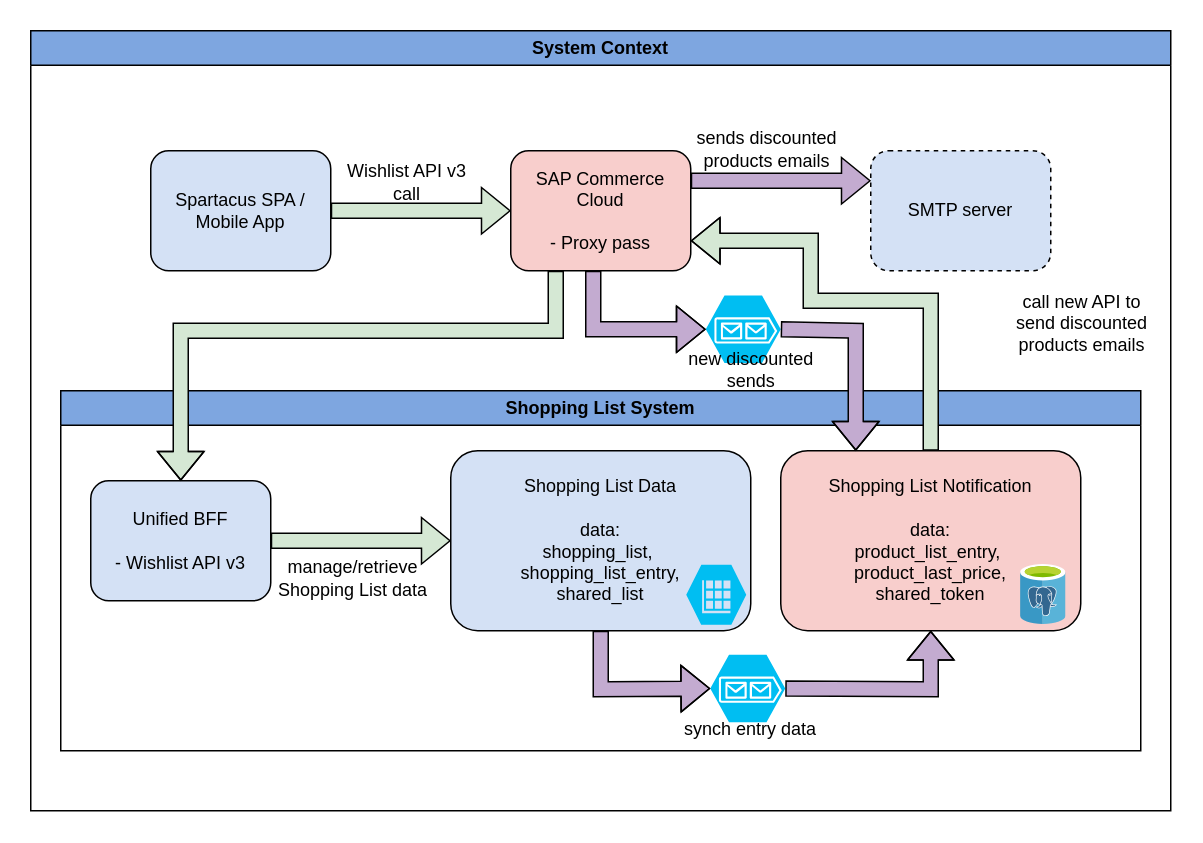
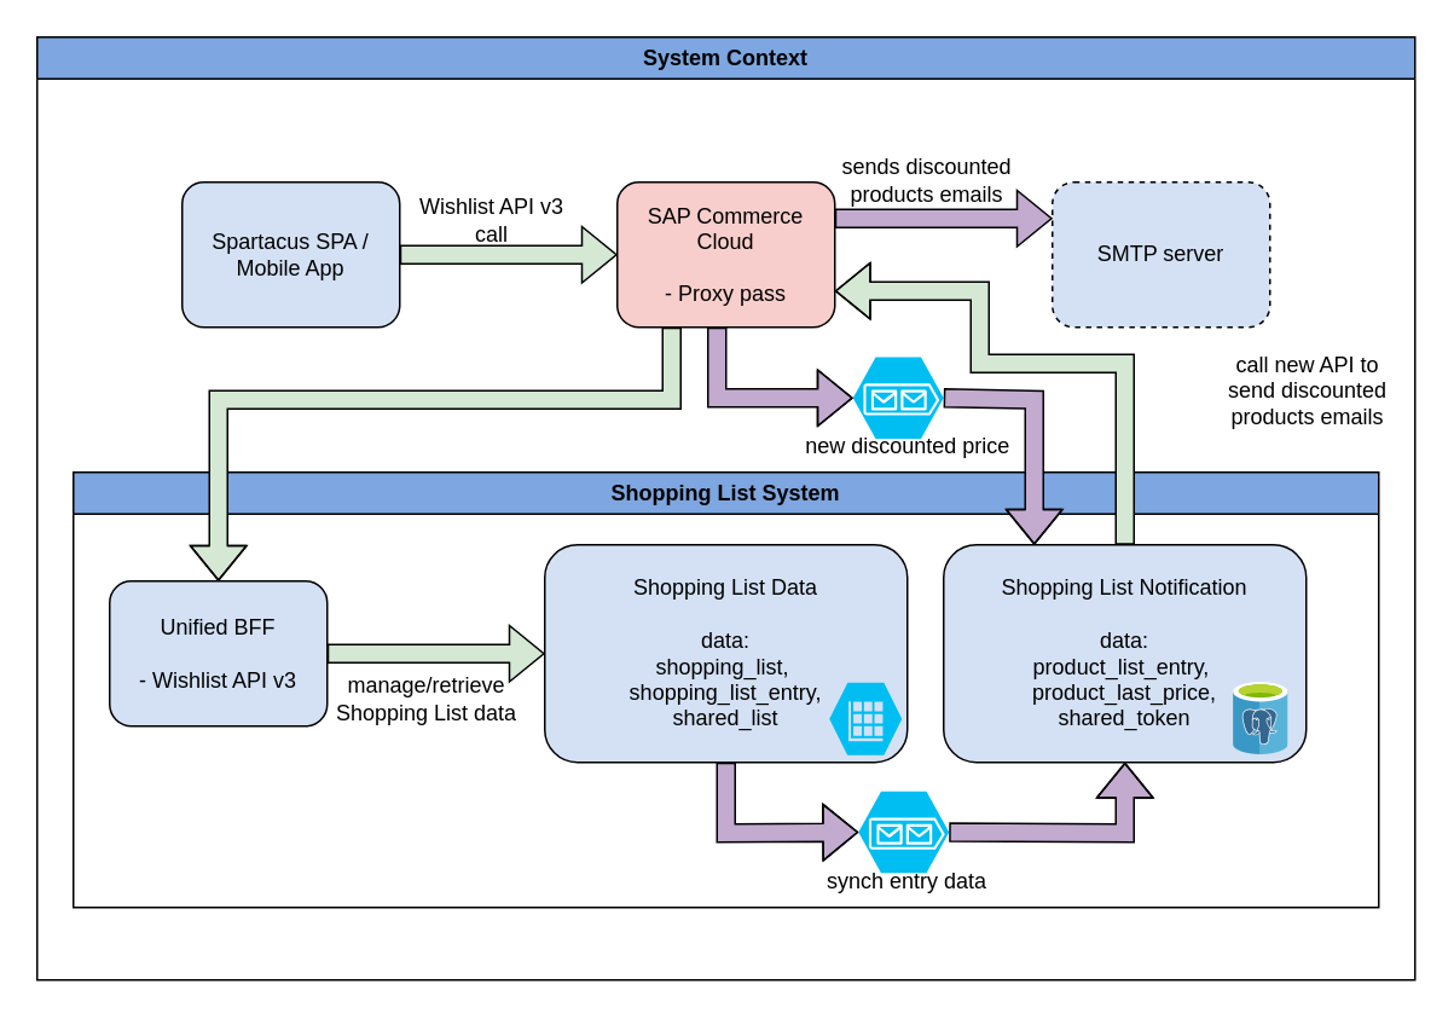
- <mxCell id="25" value="new discounted sends" style="text;html=1;align=center;verticalAlign=middle;whiteSpace=wrap;rounded=0;" vertex="1" parent="2"><mxGeometry x="422.5" y="211" width="115" height="30" as="geometry" /></mxCell>
+ <mxCell id="25" value="new discounted price" style="text;html=1;align=center;verticalAlign=middle;whiteSpace=wrap;rounded=0;" vertex="1" parent="2"><mxGeometry x="422.5" y="211" width="115" height="30" as="geometry" /></mxCell>
- <mxCell id="13" value="Shopping List Notification&lt;br&gt;&lt;div&gt;&lt;br&gt;&lt;/div&gt;&lt;div&gt;data:&lt;/div&gt;&lt;div&gt;product_list_entry,&amp;nbsp;&lt;/div&gt;&lt;div&gt;product_last_price,&lt;/div&gt;&lt;div&gt;shared_token&lt;/div&gt;" style="rounded=1;whiteSpace=wrap;html=1;fillColor=#f8cecc;" vertex="1" parent="9"><mxGeometry x="480" y="40" width="200" height="120" as="geometry" /></mxCell>
+ <mxCell id="13" value="Shopping List Notification&lt;br&gt;&lt;div&gt;&lt;br&gt;&lt;/div&gt;&lt;div&gt;data:&lt;/div&gt;&lt;div&gt;product_list_entry,&amp;nbsp;&lt;/div&gt;&lt;div&gt;product_last_price,&lt;/div&gt;&lt;div&gt;shared_token&lt;/div&gt;" style="rounded=1;whiteSpace=wrap;html=1;fillColor=#D4E1F5;" vertex="1" parent="9"><mxGeometry x="480" y="40" width="200" height="120" as="geometry" /></mxCell>
